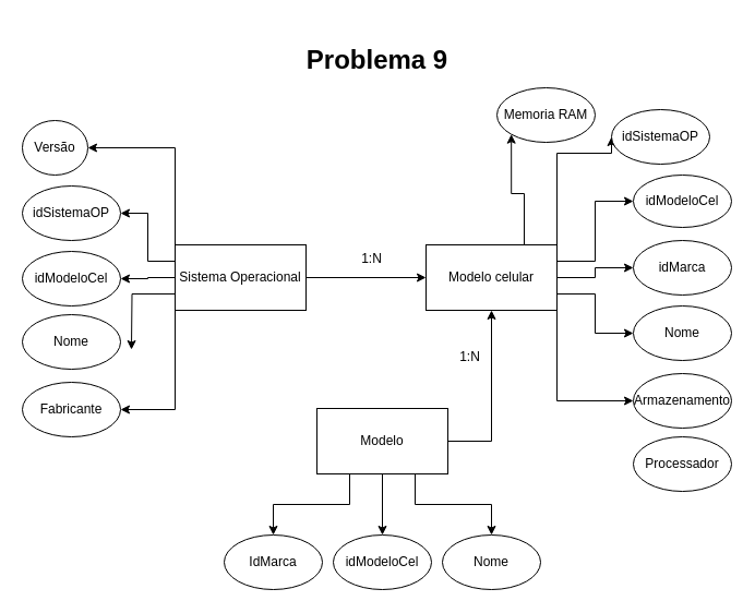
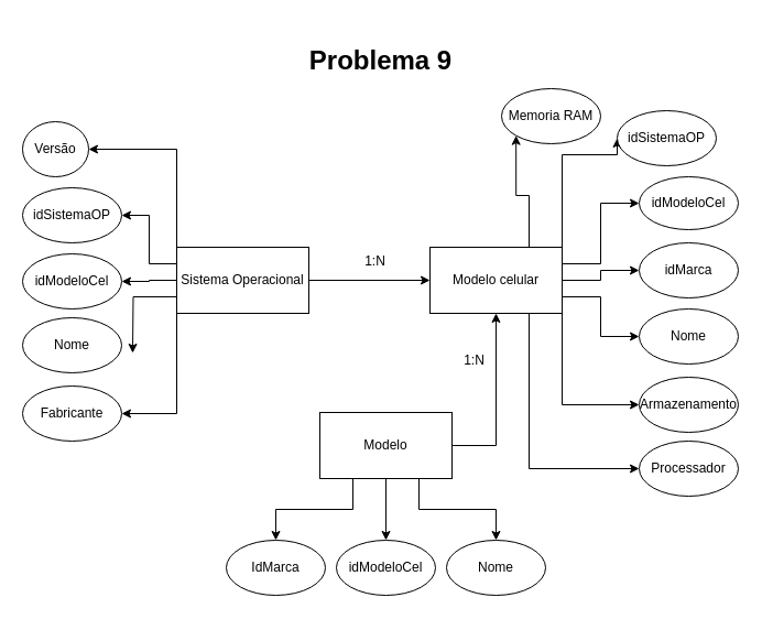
+ <mxCell id="13" style="edgeStyle=orthogonalEdgeStyle;rounded=0;orthogonalLoop=1;jettySize=auto;html=1;exitX=0.75;exitY=1;exitDx=0;exitDy=0;entryX=0;entryY=0.5;entryDx=0;entryDy=0;" parent="1" source="14" target="38" edge="1"><mxGeometry relative="1" as="geometry" /></mxCell>
